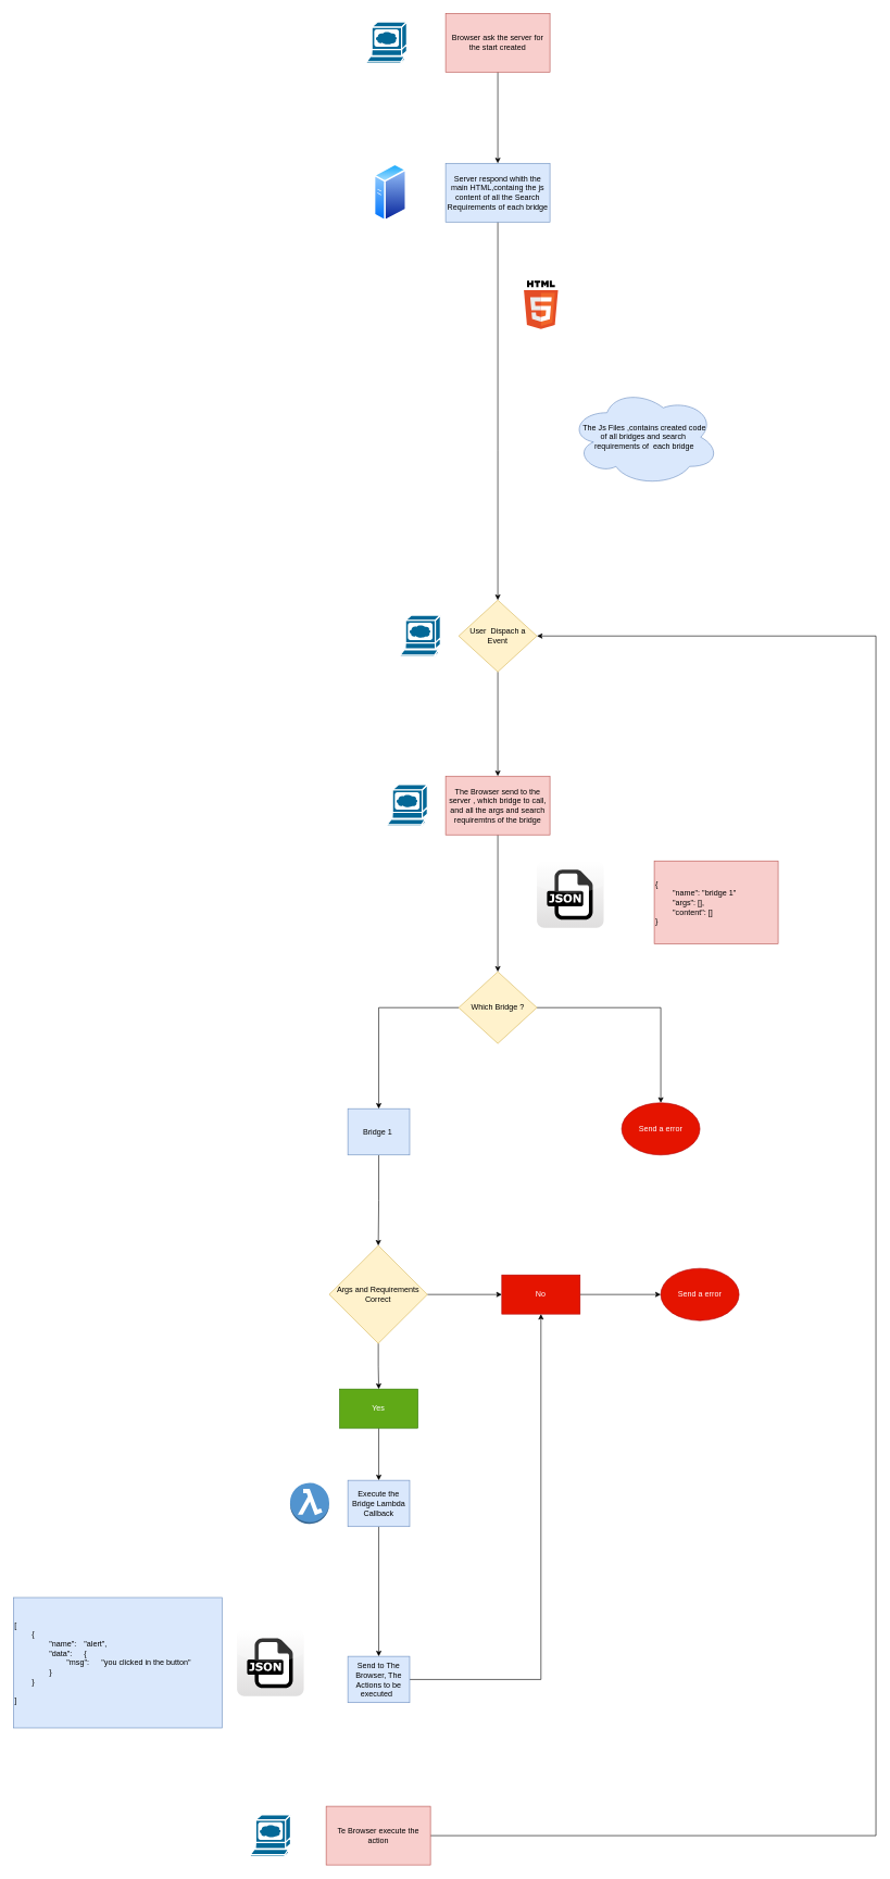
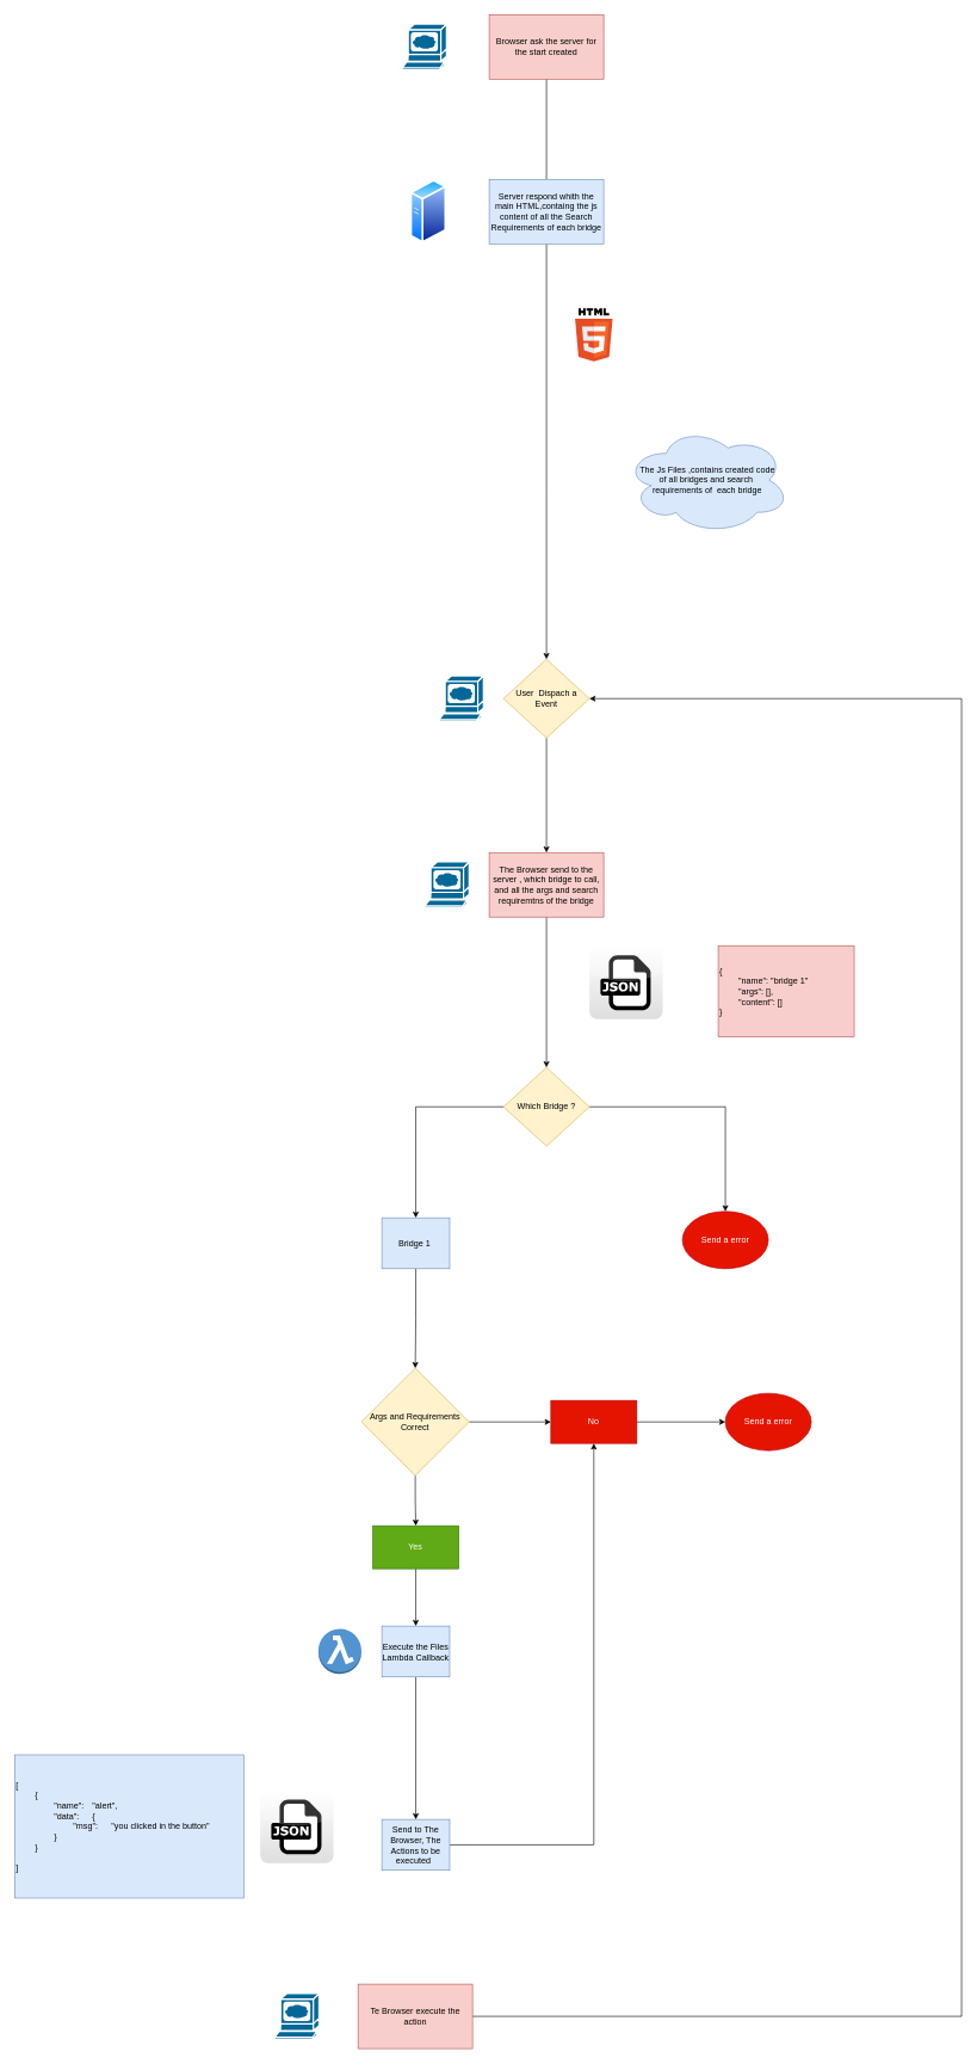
- <mxCell id="2" style="edgeStyle=orthogonalEdgeStyle;rounded=0;orthogonalLoop=1;jettySize=auto;html=1;" edge="1" parent="1" source="3" target="6"><mxGeometry relative="1" as="geometry" /></mxCell>
+ <mxCell id="2" style="edgeStyle=orthogonalEdgeStyle;rounded=0;orthogonalLoop=1;jettySize=auto;html=1;endArrow=none;" edge="1" parent="1" source="3" target="6"><mxGeometry relative="1" as="geometry" /></mxCell>
- <mxCell id="34" value="Execute the Bridge Lambda Callback" style="rounded=0;whiteSpace=wrap;html=1;fillColor=#dae8fc;strokeColor=#6c8ebf;" vertex="1" parent="1"><mxGeometry x="533" y="2270" width="94.8" height="71" as="geometry" /></mxCell>
+ <mxCell id="34" value="Execute the Files Lambda Callback" style="rounded=0;whiteSpace=wrap;html=1;fillColor=#dae8fc;strokeColor=#6c8ebf;" vertex="1" parent="1"><mxGeometry x="533" y="2270" width="94.8" height="71" as="geometry" /></mxCell>
